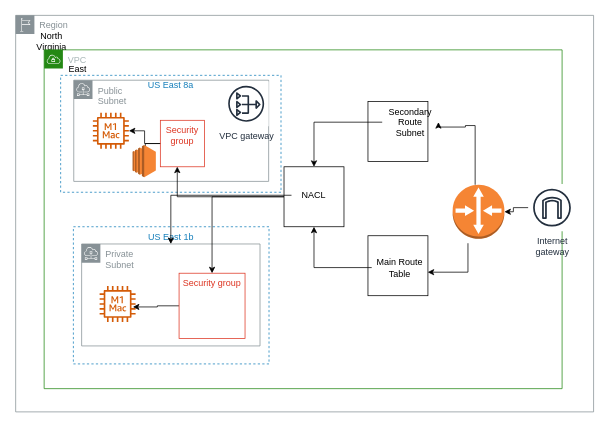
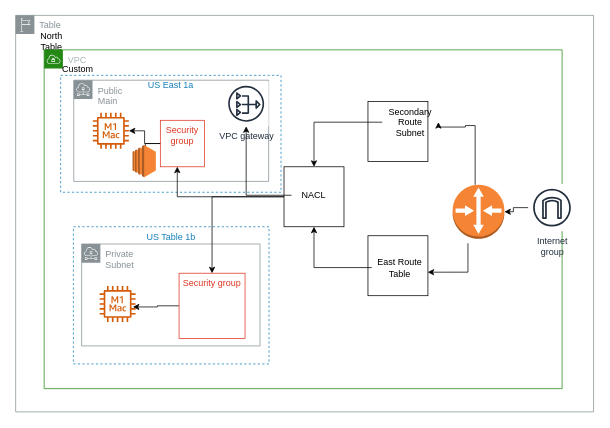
- <mxCell id="3" value="Region" style="sketch=0;outlineConnect=0;gradientColor=none;html=1;whiteSpace=wrap;fontSize=12;fontStyle=0;shape=mxgraph.aws4.group;grIcon=mxgraph.aws4.group_region;strokeColor=#879196;fillColor=none;verticalAlign=top;align=left;spacingLeft=30;fontColor=#879196;" vertex="1" parent="1"><mxGeometry x="20" y="20" width="771" height="529" as="geometry" /></mxCell>
+ <mxCell id="3" value="Table" style="sketch=0;outlineConnect=0;gradientColor=none;html=1;whiteSpace=wrap;fontSize=12;fontStyle=0;shape=mxgraph.aws4.group;grIcon=mxgraph.aws4.group_region;strokeColor=#879196;fillColor=none;verticalAlign=top;align=left;spacingLeft=30;fontColor=#879196;" vertex="1" parent="1"><mxGeometry x="20" y="20" width="771" height="529" as="geometry" /></mxCell>
- <mxCell id="4" value="North Virginia" style="text;html=1;strokeColor=none;fillColor=none;align=center;verticalAlign=middle;whiteSpace=wrap;rounded=0;" vertex="1" parent="1"><mxGeometry x="38" y="40" width="60" height="30" as="geometry" /></mxCell>
+ <mxCell id="4" value="North Table" style="text;html=1;strokeColor=none;fillColor=none;align=center;verticalAlign=middle;whiteSpace=wrap;rounded=0;" vertex="1" parent="1"><mxGeometry x="38" y="40" width="60" height="30" as="geometry" /></mxCell>
- <mxCell id="6" value="East" style="text;html=1;strokeColor=none;fillColor=none;align=center;verticalAlign=middle;whiteSpace=wrap;overflow=hidden;" vertex="1" parent="5"><mxGeometry x="5" y="16" width="80" height="20" as="geometry" /></mxCell>
+ <mxCell id="6" value="Custom" style="text;html=1;strokeColor=none;fillColor=none;align=center;verticalAlign=middle;whiteSpace=wrap;overflow=hidden;" vertex="1" parent="5"><mxGeometry x="5" y="16" width="80" height="20" as="geometry" /></mxCell>
- <mxCell id="10" value="US East 8a" style="fillColor=none;strokeColor=#147EBA;dashed=1;verticalAlign=top;fontStyle=0;fontColor=#147EBA;whiteSpace=wrap;html=1;" vertex="1" parent="5"><mxGeometry x="22" y="34" width="294" height="156" as="geometry" /></mxCell>
+ <mxCell id="10" value="US East 1a" style="fillColor=none;strokeColor=#147EBA;dashed=1;verticalAlign=top;fontStyle=0;fontColor=#147EBA;whiteSpace=wrap;html=1;" vertex="1" parent="5"><mxGeometry x="22" y="34" width="294" height="156" as="geometry" /></mxCell>
- <mxCell id="12" value="Public&lt;br&gt;Subnet" style="sketch=0;outlineConnect=0;gradientColor=none;html=1;whiteSpace=wrap;fontSize=12;fontStyle=0;shape=mxgraph.aws4.group;grIcon=mxgraph.aws4.group_subnet;strokeColor=#879196;fillColor=none;verticalAlign=top;align=left;spacingLeft=30;fontColor=#879196;dashed=0;" vertex="1" parent="5"><mxGeometry x="39.5" y="40.5" width="260" height="135" as="geometry" /></mxCell>
+ <mxCell id="12" value="Public&lt;br&gt;Main" style="sketch=0;outlineConnect=0;gradientColor=none;html=1;whiteSpace=wrap;fontSize=12;fontStyle=0;shape=mxgraph.aws4.group;grIcon=mxgraph.aws4.group_subnet;strokeColor=#879196;fillColor=none;verticalAlign=top;align=left;spacingLeft=30;fontColor=#879196;dashed=0;" vertex="1" parent="5"><mxGeometry x="39.5" y="40.5" width="260" height="135" as="geometry" /></mxCell>
- <mxCell id="33" style="edgeStyle=orthogonalEdgeStyle;rounded=0;orthogonalLoop=1;jettySize=auto;html=1;" edge="1" parent="1" source="34" target="17"><mxGeometry relative="1" as="geometry" /></mxCell>
+ <mxCell id="33" style="edgeStyle=orthogonalEdgeStyle;rounded=0;orthogonalLoop=1;jettySize=auto;html=1;" edge="1" parent="1" source="34" target="13"><mxGeometry relative="1" as="geometry" /></mxCell>
- <mxCell id="11" value="US East 1b" style="fillColor=none;strokeColor=#147EBA;dashed=1;verticalAlign=top;fontStyle=0;fontColor=#147EBA;whiteSpace=wrap;html=1;" vertex="1" parent="5"><mxGeometry x="39" y="236" width="261" height="183" as="geometry" /></mxCell>
+ <mxCell id="11" value="US Table 1b" style="fillColor=none;strokeColor=#147EBA;dashed=1;verticalAlign=top;fontStyle=0;fontColor=#147EBA;whiteSpace=wrap;html=1;" vertex="1" parent="5"><mxGeometry x="39" y="236" width="261" height="183" as="geometry" /></mxCell>
- <mxCell id="24" value="Internet&#10;gateway" style="sketch=0;outlineConnect=0;fontColor=#232F3E;gradientColor=none;strokeColor=#232F3E;fillColor=#ffffff;dashed=0;verticalLabelPosition=bottom;verticalAlign=top;align=center;html=1;fontSize=12;fontStyle=0;aspect=fixed;shape=mxgraph.aws4.resourceIcon;resIcon=mxgraph.aws4.internet_gateway;" vertex="1" parent="1"><mxGeometry x="704" y="245" width="63" height="63" as="geometry" /></mxCell>
+ <mxCell id="24" value="Internet&#10;group" style="sketch=0;outlineConnect=0;fontColor=#232F3E;gradientColor=none;strokeColor=#232F3E;fillColor=#ffffff;dashed=0;verticalLabelPosition=bottom;verticalAlign=top;align=center;html=1;fontSize=12;fontStyle=0;aspect=fixed;shape=mxgraph.aws4.resourceIcon;resIcon=mxgraph.aws4.internet_gateway;" vertex="1" parent="1"><mxGeometry x="704" y="245" width="63" height="63" as="geometry" /></mxCell>
- <mxCell id="28" value="Main Route Table" style="text;html=1;strokeColor=none;fillColor=none;align=center;verticalAlign=middle;whiteSpace=wrap;rounded=0;" vertex="1" parent="1"><mxGeometry x="495" y="336" width="75" height="41" as="geometry" /></mxCell>
+ <mxCell id="28" value="East Route Table" style="text;html=1;strokeColor=none;fillColor=none;align=center;verticalAlign=middle;whiteSpace=wrap;rounded=0;" vertex="1" parent="1"><mxGeometry x="495" y="336" width="75" height="41" as="geometry" /></mxCell>
